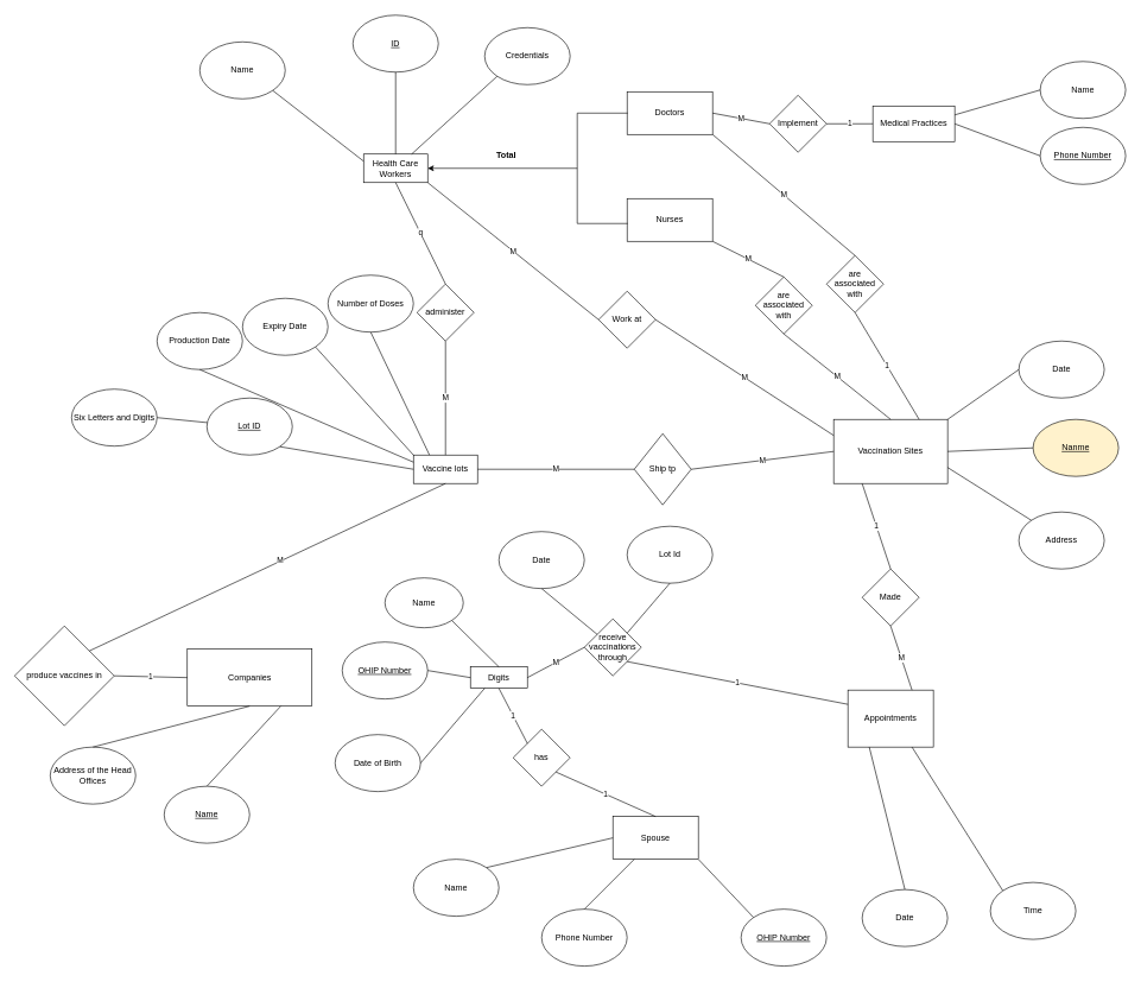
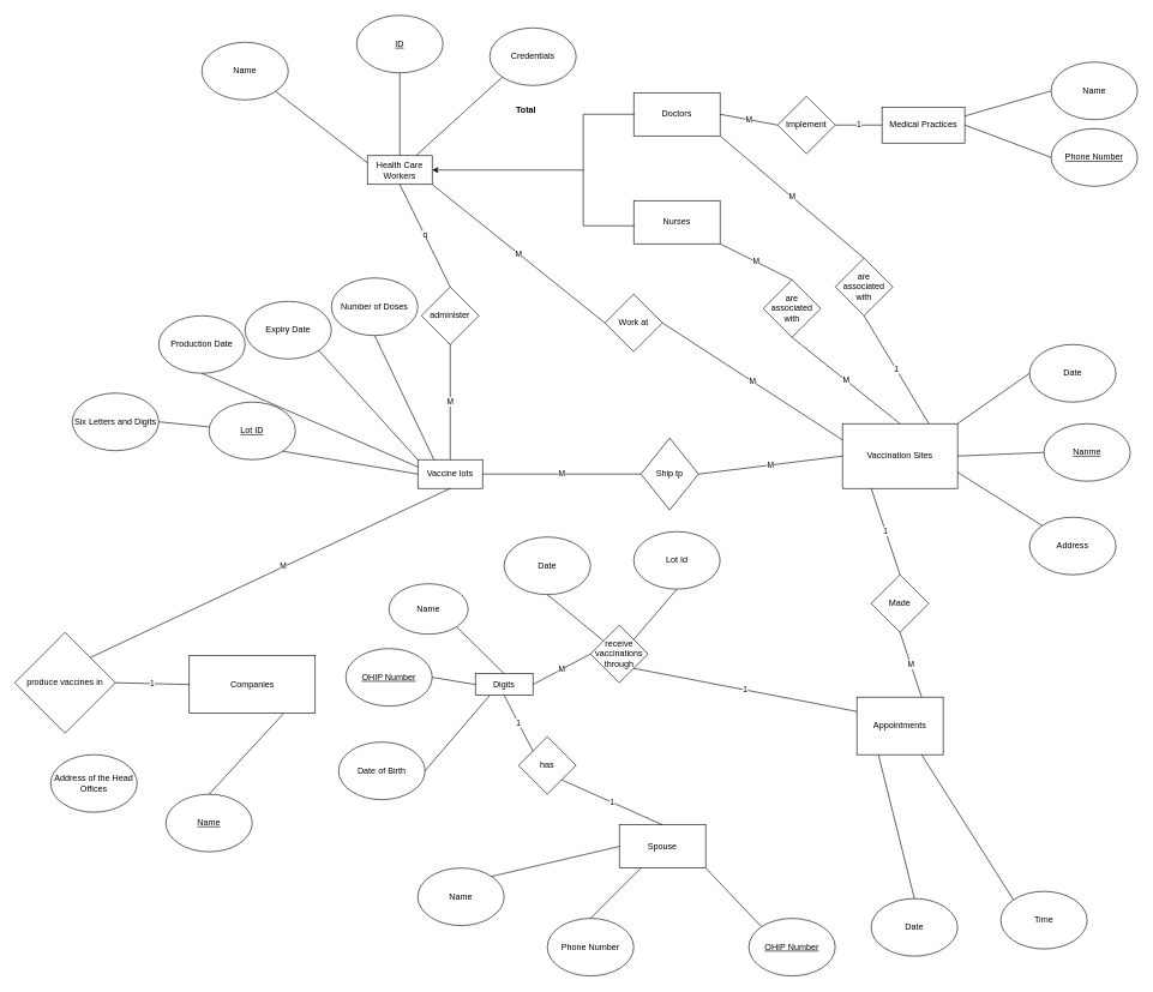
- <mxCell id="54" value="&lt;b&gt;Total&lt;/b&gt;" style="text;html=1;align=center;verticalAlign=middle;resizable=0;points=[];autosize=1;strokeColor=none;fillColor=none;" vertex="1" parent="1"><mxGeometry x="690" y="208" width="40" height="20" as="geometry" /></mxCell>
+ <mxCell id="54" value="&lt;b&gt;Total&lt;/b&gt;" style="text;html=1;align=center;verticalAlign=middle;resizable=0;points=[];autosize=1;strokeColor=none;fillColor=none;" vertex="1" parent="1"><mxGeometry x="710" y="143" width="40" height="20" as="geometry" /></mxCell>
- <mxCell id="30" value="&lt;u&gt;Nanme&lt;/u&gt;" style="ellipse;whiteSpace=wrap;html=1;fillColor=#fff2cc;" parent="1" vertex="1"><mxGeometry x="1450" y="588" width="120" height="80" as="geometry" /></mxCell>
+ <mxCell id="30" value="&lt;u&gt;Nanme&lt;/u&gt;" style="ellipse;whiteSpace=wrap;html=1;" parent="1" vertex="1"><mxGeometry x="1450" y="588" width="120" height="80" as="geometry" /></mxCell>
- <mxCell id="10" value="" style="endArrow=none;html=1;rounded=0;entryX=0.5;entryY=1;entryDx=0;entryDy=0;exitX=0.5;exitY=0;exitDx=0;exitDy=0;" parent="1" source="8" target="2" edge="1"><mxGeometry width="50" height="50" relative="1" as="geometry"><mxPoint x="240" y="768" as="sourcePoint" /><mxPoint x="290" y="718" as="targetPoint" /></mxGeometry></mxCell>
